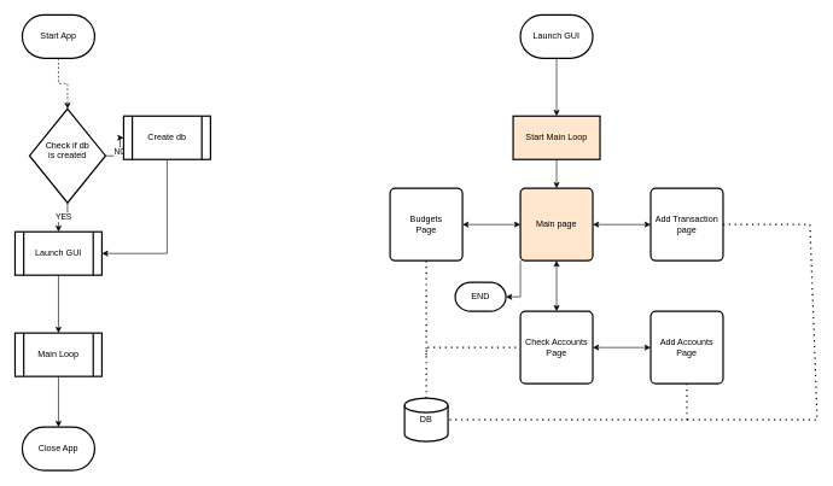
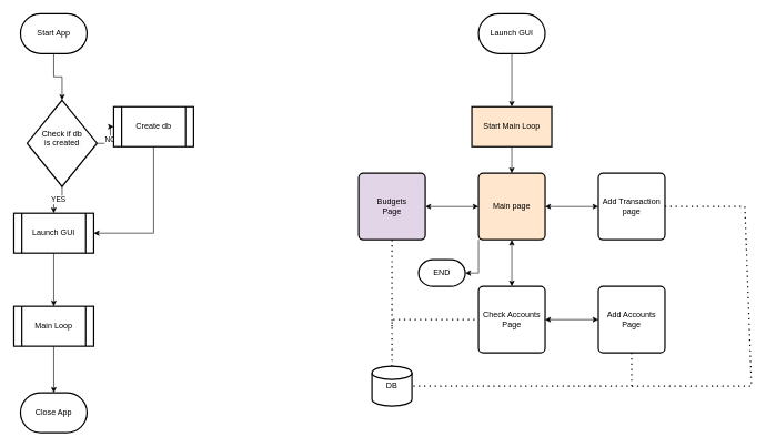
- <mxCell id="2" value="" style="edgeStyle=orthogonalEdgeStyle;rounded=0;orthogonalLoop=1;jettySize=auto;html=1;dashed=1;" edge="1" parent="1" source="3" target="6"><mxGeometry relative="1" as="geometry" /></mxCell>
+ <mxCell id="2" value="" style="edgeStyle=orthogonalEdgeStyle;rounded=0;orthogonalLoop=1;jettySize=auto;html=1;" edge="1" parent="1" source="3" target="6"><mxGeometry relative="1" as="geometry" /></mxCell>
- <mxCell id="25" value="Budgets&lt;div&gt;Page&lt;/div&gt;" style="rounded=1;whiteSpace=wrap;html=1;absoluteArcSize=1;arcSize=14;strokeWidth=2;" vertex="1" parent="1"><mxGeometry x="538" y="260" width="100" height="100" as="geometry" /></mxCell>
+ <mxCell id="25" value="Budgets&lt;div&gt;Page&lt;/div&gt;" style="rounded=1;whiteSpace=wrap;html=1;absoluteArcSize=1;arcSize=14;strokeWidth=2;fillColor=#e1d5e7;" vertex="1" parent="1"><mxGeometry x="538" y="260" width="100" height="100" as="geometry" /></mxCell>
